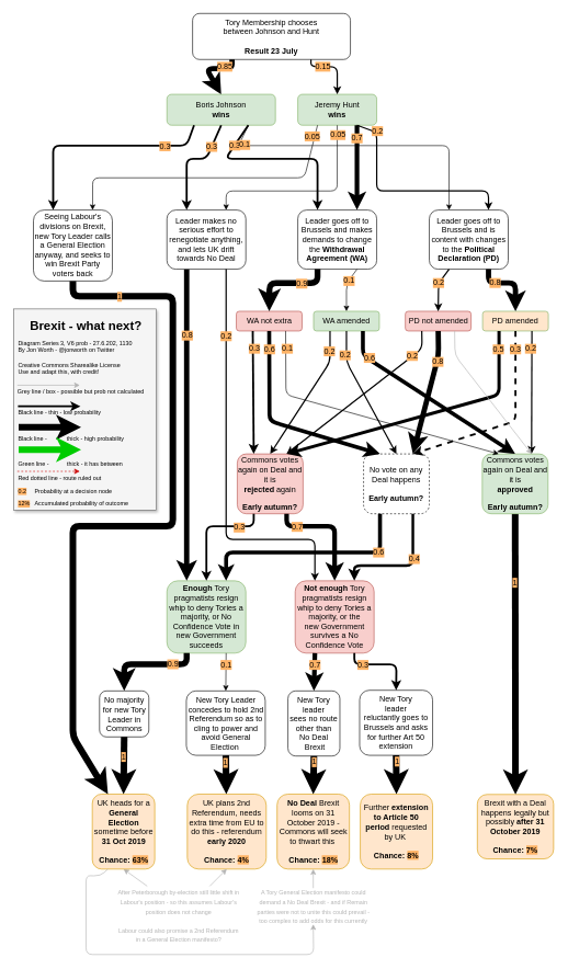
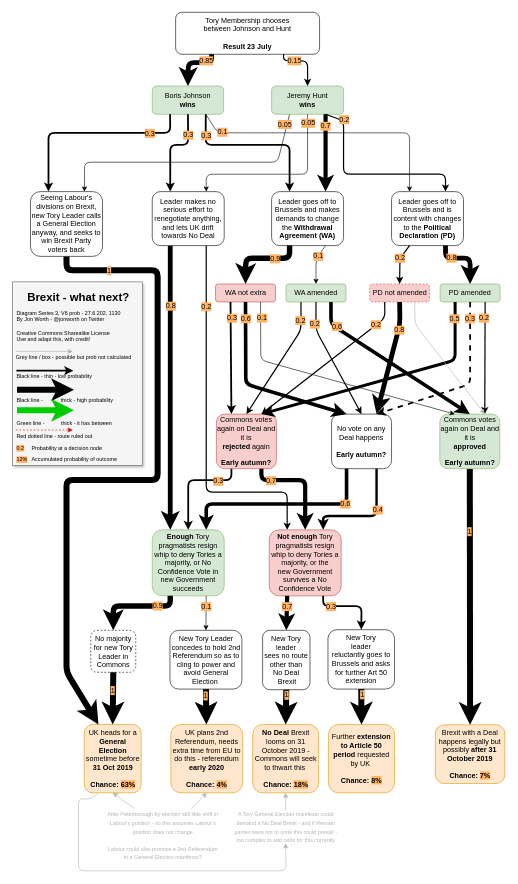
- <mxCell id="3" value="Boris Johnson&lt;br&gt;&lt;b&gt;wins&lt;/b&gt;&lt;br&gt;" style="rounded=1;whiteSpace=wrap;html=1;fillColor=#d5e8d4;strokeColor=#82b366;fontSize=12;" parent="1" vertex="1"><mxGeometry x="253" y="143" width="165" height="47" as="geometry" /></mxCell>
+ <mxCell id="3" value="Boris Johnson&lt;br&gt;&lt;b&gt;wins&lt;/b&gt;&lt;br&gt;" style="rounded=1;whiteSpace=wrap;html=1;fillColor=#d5e8d4;strokeColor=#82b366;fontSize=12;" parent="1" vertex="1"><mxGeometry x="253" y="143" width="119" height="47" as="geometry" /></mxCell>
- <mxCell id="71" value="PD not amended" style="rounded=1;whiteSpace=wrap;html=1;fillColor=#f8cecc;strokeColor=#b85450;fontSize=12;" vertex="1" parent="1"><mxGeometry x="615.5" y="473" width="100" height="30" as="geometry" /></mxCell>
+ <mxCell id="71" value="PD not amended" style="rounded=1;whiteSpace=wrap;html=1;fillColor=#f8cecc;strokeColor=#b85450;fontSize=12;dashed=1;" vertex="1" parent="1"><mxGeometry x="615.5" y="473" width="100" height="30" as="geometry" /></mxCell>
- <mxCell id="70" value="PD amended" style="rounded=1;whiteSpace=wrap;html=1;fillColor=#ffe6cc;strokeColor=#82b366;fontSize=12;" vertex="1" parent="1"><mxGeometry x="733" y="473" width="100" height="30" as="geometry" /></mxCell>
+ <mxCell id="70" value="PD amended" style="rounded=1;whiteSpace=wrap;html=1;fillColor=#d5e8d4;strokeColor=#82b366;fontSize=12;" vertex="1" parent="1"><mxGeometry x="733" y="473" width="100" height="30" as="geometry" /></mxCell>
- <mxCell id="78" value="No vote on any Deal happens&lt;br&gt;&lt;br&gt;&lt;b&gt;Early autumn?&lt;/b&gt;&lt;br&gt;" style="rounded=1;whiteSpace=wrap;html=1;fontSize=12;dashed=1;" vertex="1" parent="1"><mxGeometry x="552" y="690" width="100" height="91" as="geometry" /></mxCell>
+ <mxCell id="78" value="No vote on any Deal happens&lt;br&gt;&lt;br&gt;&lt;b&gt;Early autumn?&lt;/b&gt;&lt;br&gt;" style="rounded=1;whiteSpace=wrap;html=1;fontSize=12;" vertex="1" parent="1"><mxGeometry x="552" y="690" width="100" height="91" as="geometry" /></mxCell>
- <mxCell id="49" value="No majority for new Tory Leader in Commons" style="rounded=1;whiteSpace=wrap;html=1;fontSize=12;" parent="1" vertex="1"><mxGeometry x="150.5" y="1050.5" width="75" height="70" as="geometry" /></mxCell>
+ <mxCell id="49" value="No majority for new Tory Leader in Commons" style="rounded=1;whiteSpace=wrap;html=1;fontSize=12;dashed=1;" parent="1" vertex="1"><mxGeometry x="150.5" y="1050.5" width="75" height="70" as="geometry" /></mxCell>
